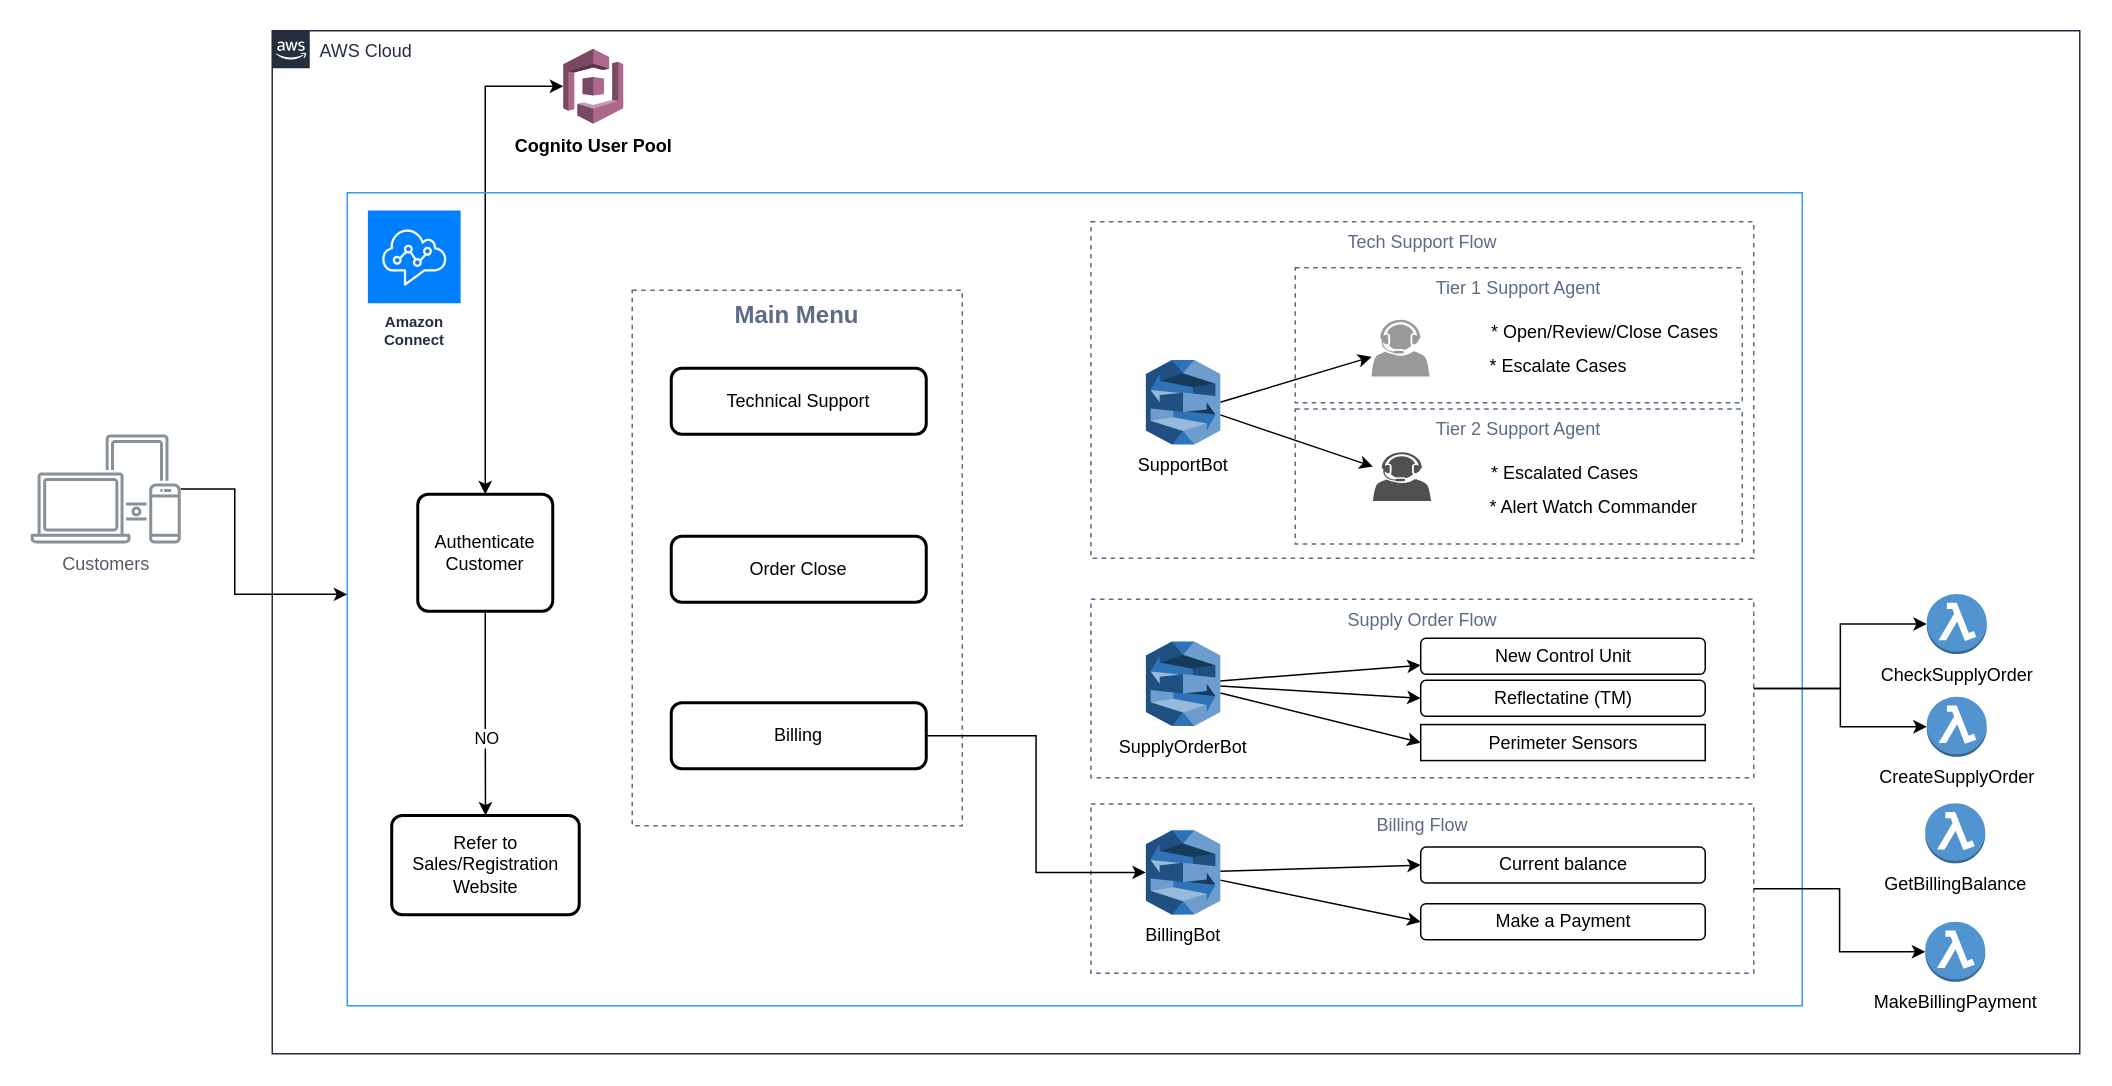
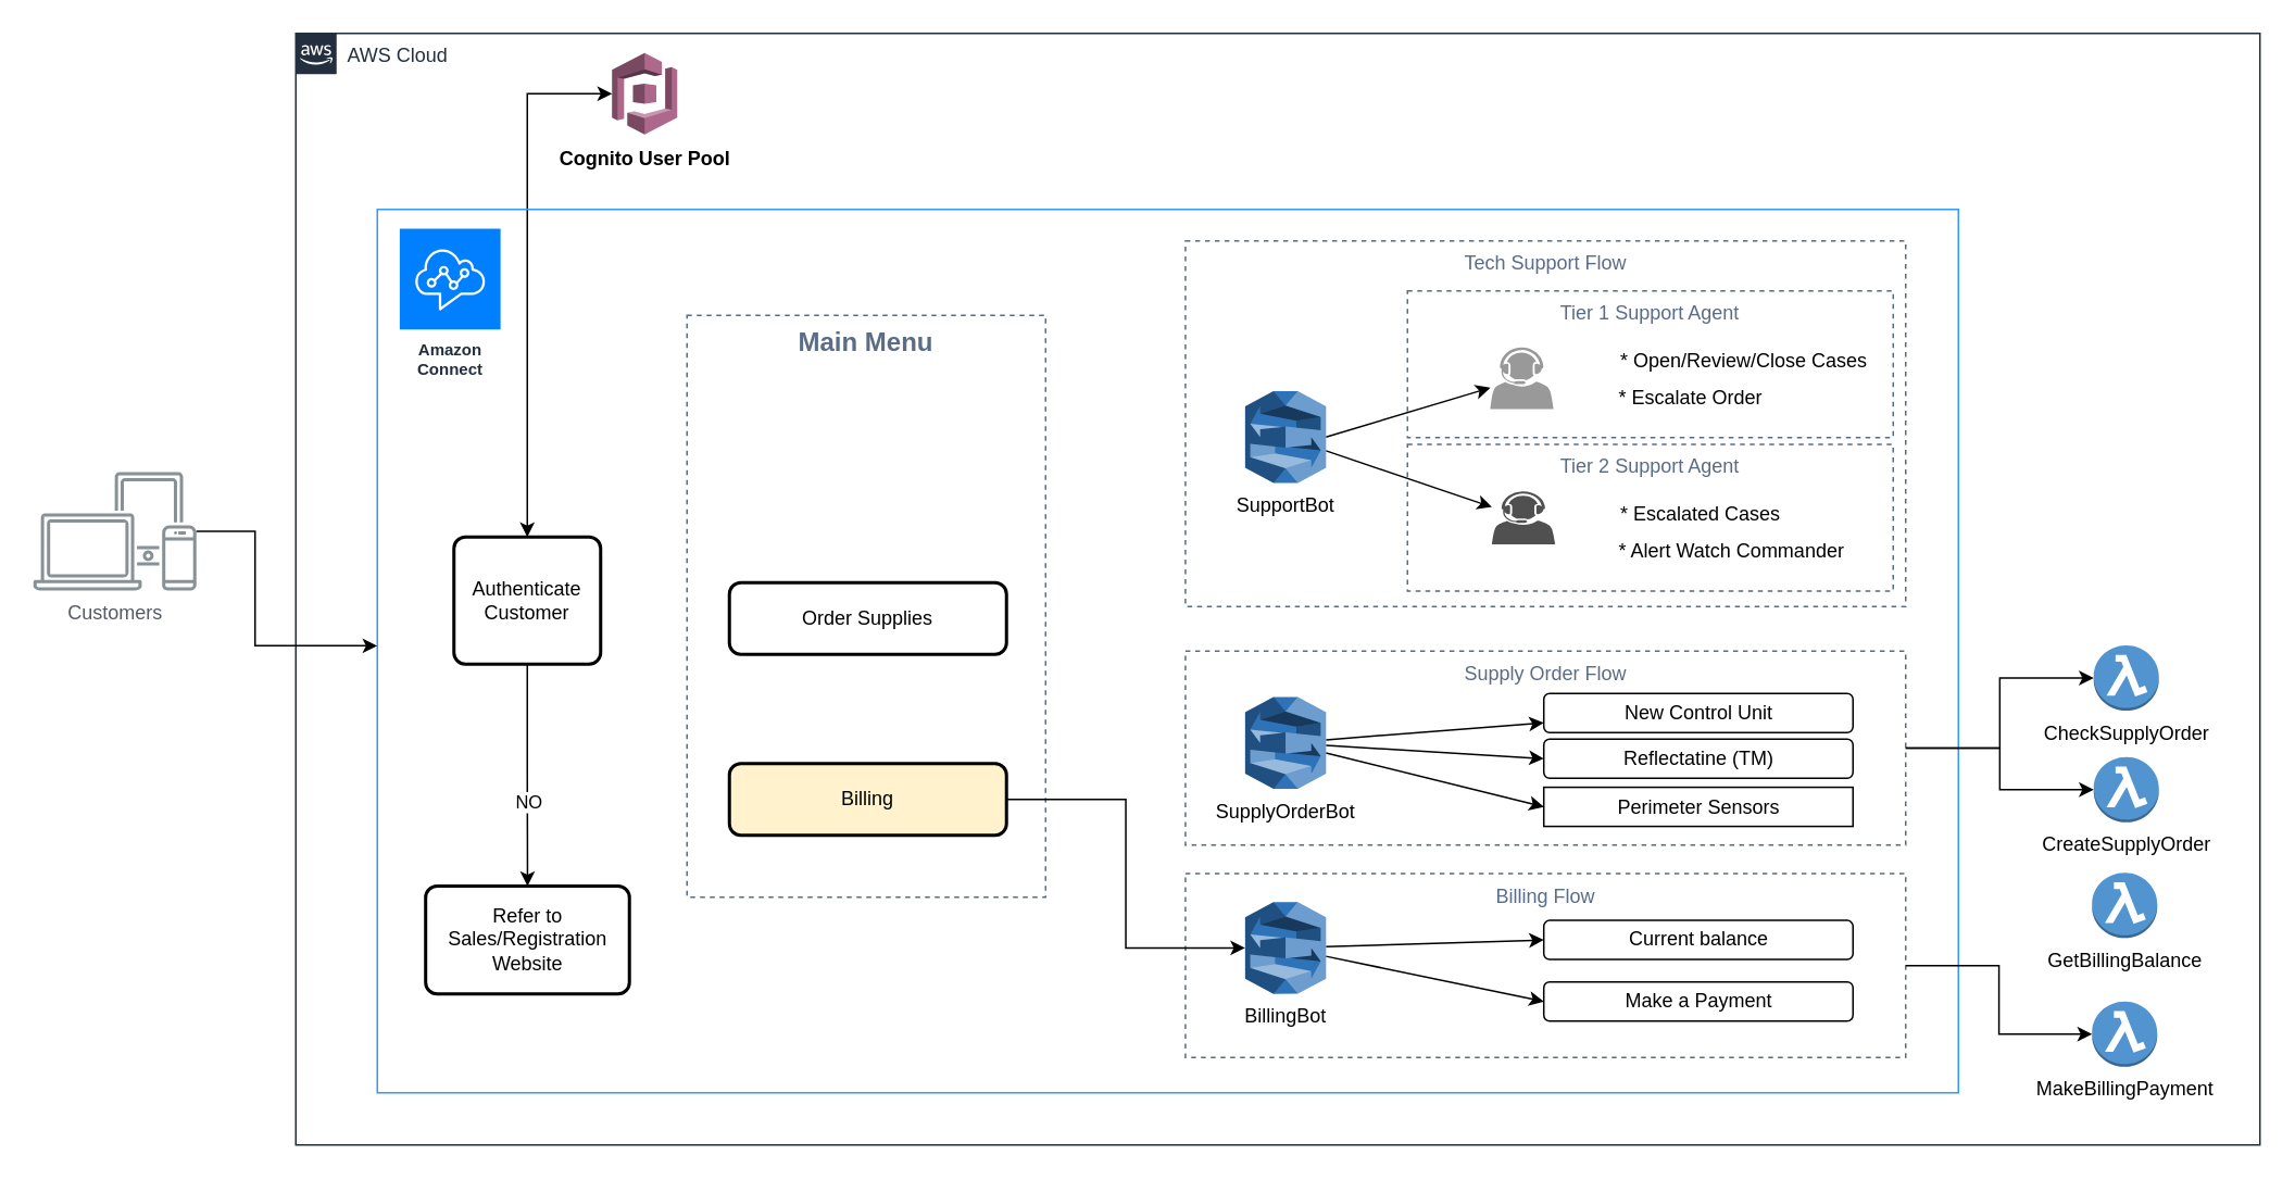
- <mxCell id="51" value="* Escalate Cases" style="text;html=1;align=left;verticalAlign=middle;whiteSpace=wrap;rounded=0;" vertex="1" parent="1"><mxGeometry x="991" y="229" width="160" height="30" as="geometry" /></mxCell>
+ <mxCell id="51" value="* Escalate Order" style="text;html=1;align=left;verticalAlign=middle;whiteSpace=wrap;rounded=0;" vertex="1" parent="1"><mxGeometry x="991" y="229" width="160" height="30" as="geometry" /></mxCell>
- <mxCell id="35" value="Technical Support" style="rounded=1;whiteSpace=wrap;html=1;absoluteArcSize=1;arcSize=14;strokeWidth=2;" parent="2" vertex="1"><mxGeometry x="266" y="225" width="170" height="44" as="geometry" /></mxCell>
- <mxCell id="38" value="Order Close" style="rounded=1;whiteSpace=wrap;html=1;absoluteArcSize=1;arcSize=14;strokeWidth=2;" parent="2" vertex="1"><mxGeometry x="266" y="337" width="170" height="44" as="geometry" /></mxCell>
+ <mxCell id="38" value="Order Supplies" style="rounded=1;whiteSpace=wrap;html=1;absoluteArcSize=1;arcSize=14;strokeWidth=2;" parent="2" vertex="1"><mxGeometry x="266" y="337" width="170" height="44" as="geometry" /></mxCell>
- <mxCell id="37" value="Billing" style="rounded=1;whiteSpace=wrap;html=1;absoluteArcSize=1;arcSize=14;strokeWidth=2;" parent="2" vertex="1"><mxGeometry x="266" y="448" width="170" height="44" as="geometry" /></mxCell>
+ <mxCell id="37" value="Billing" style="rounded=1;whiteSpace=wrap;html=1;absoluteArcSize=1;arcSize=14;strokeWidth=2;fillColor=#fff2cc;" parent="2" vertex="1"><mxGeometry x="266" y="448" width="170" height="44" as="geometry" /></mxCell>
